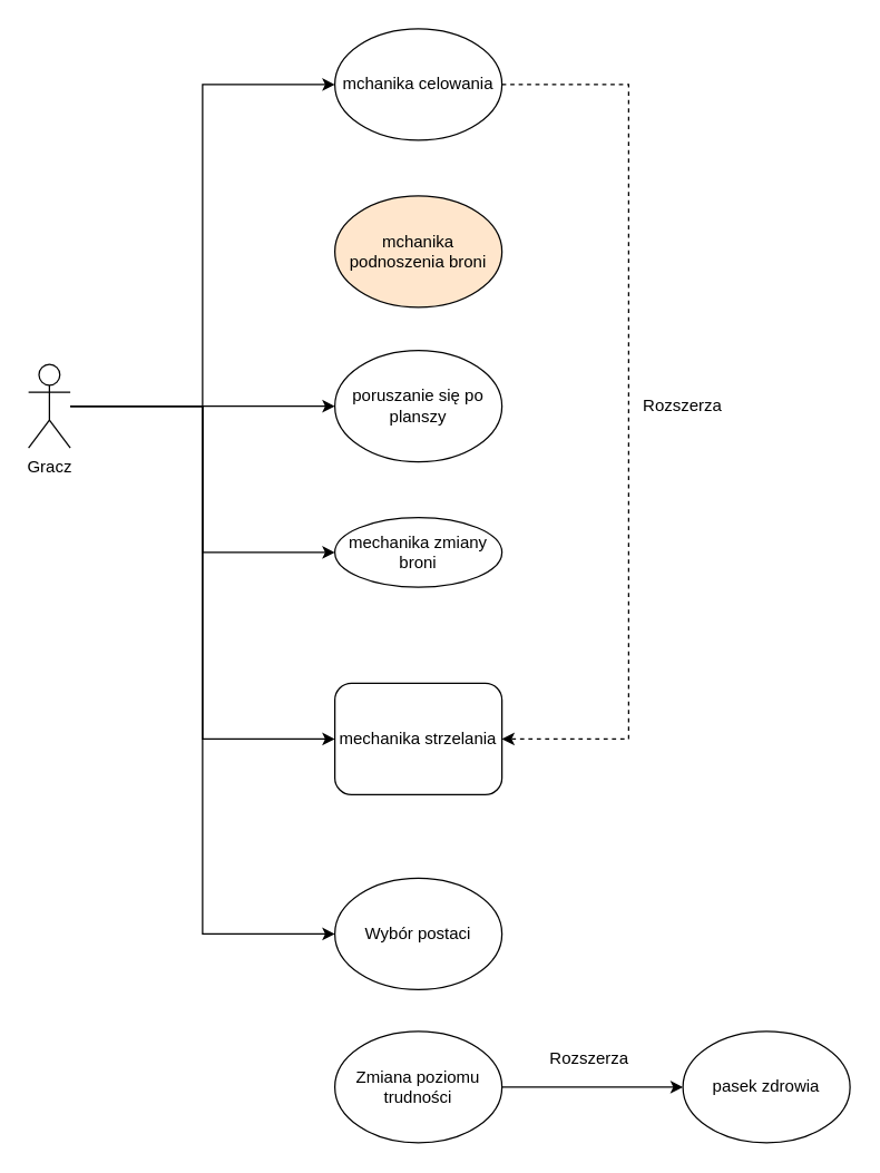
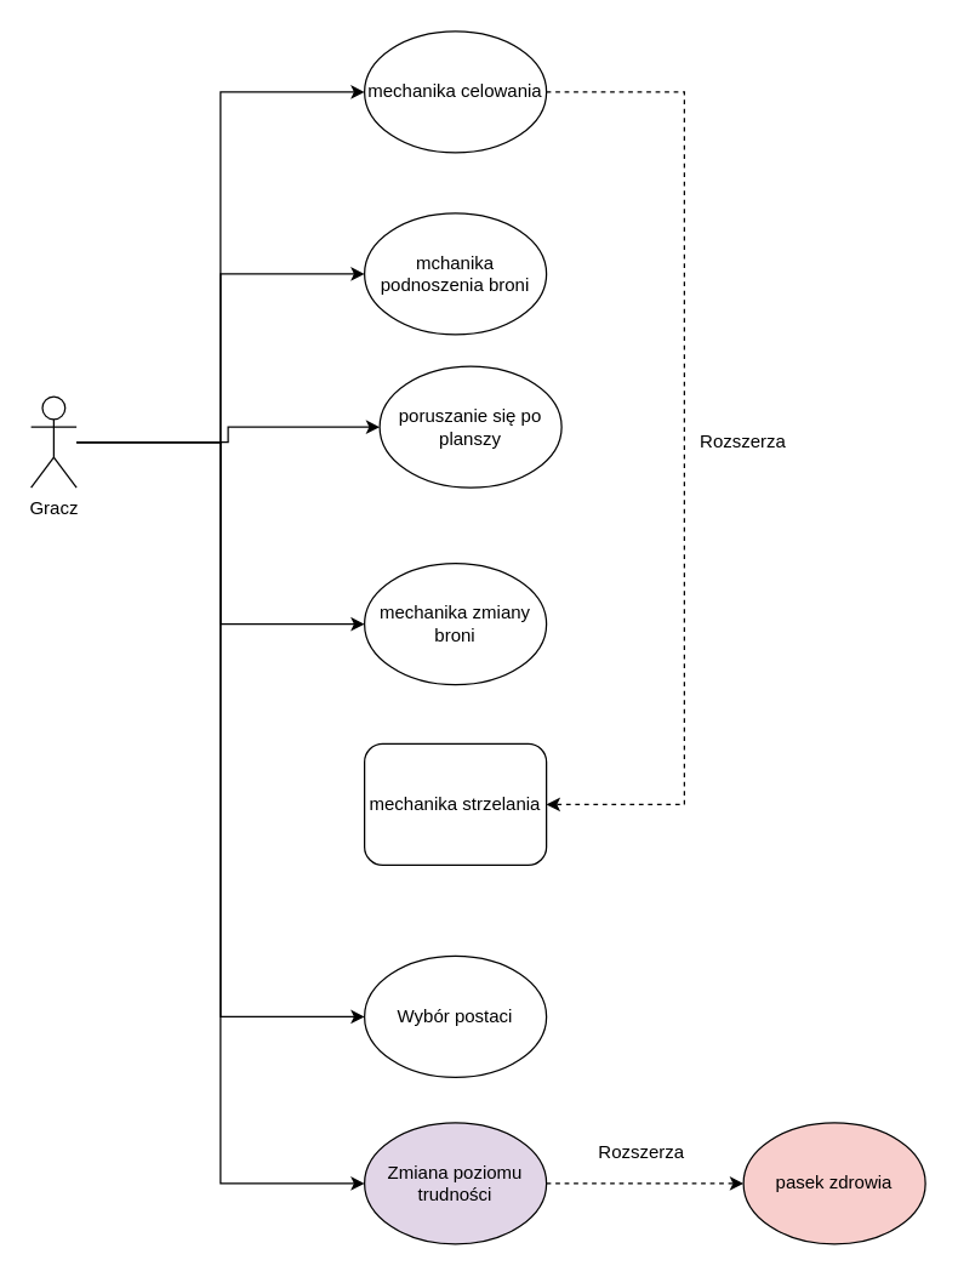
- <mxCell id="15" value="mchanika celowania" style="ellipse;whiteSpace=wrap;html=1;" vertex="1" parent="1"><mxGeometry x="240" y="20" width="120" height="80" as="geometry" /></mxCell>
+ <mxCell id="15" value="mechanika celowania" style="ellipse;whiteSpace=wrap;html=1;" vertex="1" parent="1"><mxGeometry x="240" y="20" width="120" height="80" as="geometry" /></mxCell>
+ <mxCell id="3" style="edgeStyle=orthogonalEdgeStyle;rounded=0;orthogonalLoop=1;jettySize=auto;html=1;entryX=0;entryY=0.5;entryDx=0;entryDy=0;" edge="1" parent="1" source="9" target="16"><mxGeometry relative="1" as="geometry" /></mxCell>
- <mxCell id="16" value="mchanika podnoszenia broni" style="ellipse;whiteSpace=wrap;html=1;fillColor=#ffe6cc;" vertex="1" parent="1"><mxGeometry x="240" y="140" width="120" height="80" as="geometry" /></mxCell>
+ <mxCell id="16" value="mchanika podnoszenia broni" style="ellipse;whiteSpace=wrap;html=1;" vertex="1" parent="1"><mxGeometry x="240" y="140" width="120" height="80" as="geometry" /></mxCell>
- <mxCell id="10" value="poruszanie się po planszy" style="ellipse;whiteSpace=wrap;html=1;" vertex="1" parent="1"><mxGeometry x="240" y="251" width="120" height="80" as="geometry" /></mxCell>
+ <mxCell id="10" value="poruszanie się po planszy" style="ellipse;whiteSpace=wrap;html=1;" vertex="1" parent="1"><mxGeometry x="250" y="241" width="120" height="80" as="geometry" /></mxCell>
- <mxCell id="17" value="mechanika zmiany broni" style="ellipse;whiteSpace=wrap;html=1;" vertex="1" parent="1"><mxGeometry x="240" y="371" width="120" height="50" as="geometry" /></mxCell>
+ <mxCell id="17" value="mechanika zmiany broni" style="ellipse;whiteSpace=wrap;html=1;" vertex="1" parent="1"><mxGeometry x="240" y="371" width="120" height="80" as="geometry" /></mxCell>
- <mxCell id="6" style="edgeStyle=orthogonalEdgeStyle;rounded=0;orthogonalLoop=1;jettySize=auto;html=1;entryX=0;entryY=0.5;entryDx=0;entryDy=0;" edge="1" parent="1" source="9" target="18"><mxGeometry relative="1" as="geometry" /></mxCell>
+ <mxCell id="8" style="edgeStyle=orthogonalEdgeStyle;rounded=0;orthogonalLoop=1;jettySize=auto;html=1;entryX=0;entryY=0.5;entryDx=0;entryDy=0;" edge="1" parent="1" source="9" target="13"><mxGeometry relative="1" as="geometry" /></mxCell>
- <mxCell id="13" value="Zmiana poziomu trudności" style="ellipse;whiteSpace=wrap;html=1;" vertex="1" parent="1"><mxGeometry x="240" y="740" width="120" height="80" as="geometry" /></mxCell>
+ <mxCell id="13" value="Zmiana poziomu trudności" style="ellipse;whiteSpace=wrap;html=1;fillColor=#e1d5e7;" vertex="1" parent="1"><mxGeometry x="240" y="740" width="120" height="80" as="geometry" /></mxCell>
- <mxCell id="12" style="edgeStyle=orthogonalEdgeStyle;rounded=0;orthogonalLoop=1;jettySize=auto;html=1;exitX=1;exitY=0.5;exitDx=0;exitDy=0;entryX=0;entryY=0.5;entryDx=0;entryDy=0;dashed=0;" edge="1" parent="1" source="13" target="20"><mxGeometry relative="1" as="geometry" /></mxCell>
+ <mxCell id="12" style="edgeStyle=orthogonalEdgeStyle;rounded=0;orthogonalLoop=1;jettySize=auto;html=1;exitX=1;exitY=0.5;exitDx=0;exitDy=0;entryX=0;entryY=0.5;entryDx=0;entryDy=0;dashed=1;" edge="1" parent="1" source="13" target="20"><mxGeometry relative="1" as="geometry" /></mxCell>
- <mxCell id="20" value="pasek zdrowia" style="ellipse;whiteSpace=wrap;html=1;" vertex="1" parent="1"><mxGeometry x="490" y="740" width="120" height="80" as="geometry" /></mxCell>
+ <mxCell id="20" value="pasek zdrowia" style="ellipse;whiteSpace=wrap;html=1;fillColor=#f8cecc;" vertex="1" parent="1"><mxGeometry x="490" y="740" width="120" height="80" as="geometry" /></mxCell>
